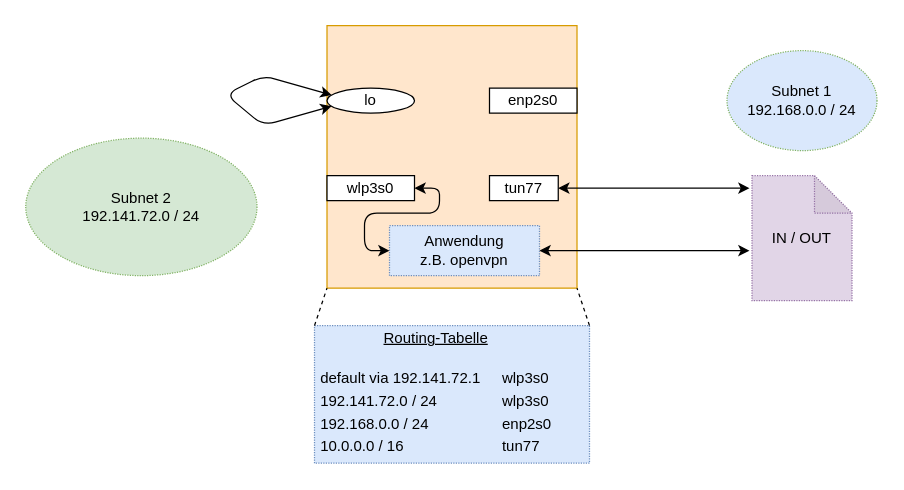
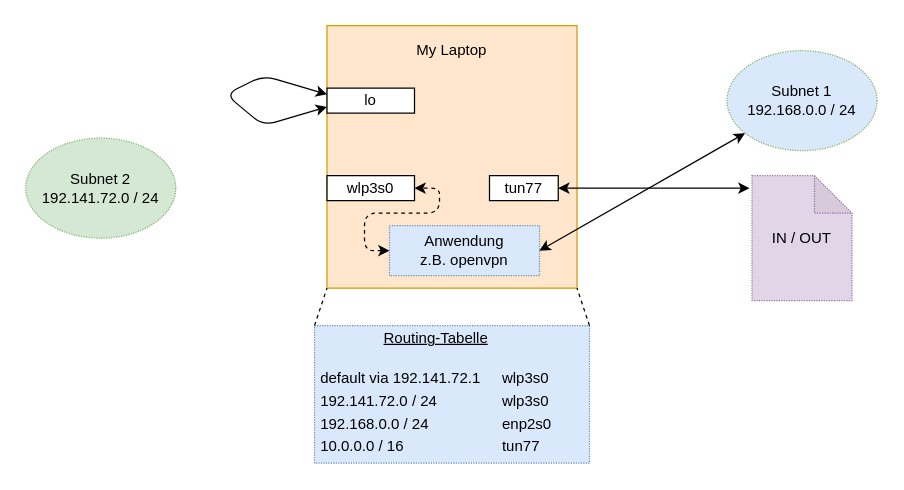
+ <mxCell id="3" value="My Laptop" style="text;html=1;strokeColor=none;fillColor=none;align=center;verticalAlign=middle;whiteSpace=wrap;rounded=0;" vertex="1" parent="1"><mxGeometry x="321" y="30" width="80" height="20" as="geometry" /></mxCell>
- <mxCell id="4" value="lo" style="ellipse;whiteSpace=wrap;html=1;" vertex="1" parent="1"><mxGeometry x="261" y="70" width="70" height="20" as="geometry" /></mxCell>
+ <mxCell id="4" value="lo" style="rounded=0;whiteSpace=wrap;html=1;" vertex="1" parent="1"><mxGeometry x="261" y="70" width="70" height="20" as="geometry" /></mxCell>
- <mxCell id="5" value="enp2s0" style="rounded=0;whiteSpace=wrap;html=1;" vertex="1" parent="1"><mxGeometry x="391" y="70" width="70" height="20" as="geometry" /></mxCell>
- <mxCell id="7" value="Subnet 2&lt;br&gt;192.141.72.0 / 24" style="ellipse;whiteSpace=wrap;html=1;dashed=1;dashPattern=1 1;fillColor=#d5e8d4;strokeColor=#82b366;" vertex="1" parent="1"><mxGeometry x="20" y="110" width="185" height="110" as="geometry" /></mxCell>
+ <mxCell id="7" value="Subnet 2&lt;br&gt;192.141.72.0 / 24" style="ellipse;whiteSpace=wrap;html=1;dashed=1;dashPattern=1 1;fillColor=#d5e8d4;strokeColor=#82b366;" vertex="1" parent="1"><mxGeometry x="20" y="110" width="120" height="80" as="geometry" /></mxCell>
- <mxCell id="18" value="" style="endArrow=classic;startArrow=classic;html=1;entryX=1;entryY=0.5;entryDx=0;entryDy=0;exitX=0;exitY=0.5;exitDx=0;exitDy=0;exitPerimeter=0;" edge="1" parent="1" source="16" target="6"><mxGeometry width="50" height="50" relative="1" as="geometry"><mxPoint x="331" y="210" as="sourcePoint" /><mxPoint x="381" y="190" as="targetPoint" /><Array as="points"><mxPoint x="291" y="200" /><mxPoint x="291" y="170" /><mxPoint x="351" y="170" /><mxPoint x="351" y="150" /></Array></mxGeometry></mxCell>
+ <mxCell id="18" value="" style="endArrow=classic;startArrow=classic;html=1;entryX=1;entryY=0.5;entryDx=0;entryDy=0;exitX=0;exitY=0.5;exitDx=0;exitDy=0;exitPerimeter=0;dashed=1;" edge="1" parent="1" source="16" target="6"><mxGeometry width="50" height="50" relative="1" as="geometry"><mxPoint x="331" y="210" as="sourcePoint" /><mxPoint x="381" y="190" as="targetPoint" /><Array as="points"><mxPoint x="291" y="200" /><mxPoint x="291" y="170" /><mxPoint x="351" y="170" /><mxPoint x="351" y="150" /></Array></mxGeometry></mxCell>
- <mxCell id="17" value="" style="endArrow=classic;startArrow=classic;html=1;entryX=-0.025;entryY=0.6;entryDx=0;entryDy=0;entryPerimeter=0;exitX=1;exitY=0.5;exitDx=0;exitDy=0;" edge="1" parent="1" source="16" target="14"><mxGeometry width="50" height="50" relative="1" as="geometry"><mxPoint x="331" y="240" as="sourcePoint" /><mxPoint x="381" y="190" as="targetPoint" /></mxGeometry></mxCell>
+ <mxCell id="17" value="" style="endArrow=classic;startArrow=classic;html=1;exitX=1;exitY=0.5;exitDx=0;exitDy=0;" edge="1" parent="1" source="16" target="8"><mxGeometry width="50" height="50" relative="1" as="geometry"><mxPoint x="331" y="240" as="sourcePoint" /><mxPoint x="381" y="190" as="targetPoint" /></mxGeometry></mxCell>
